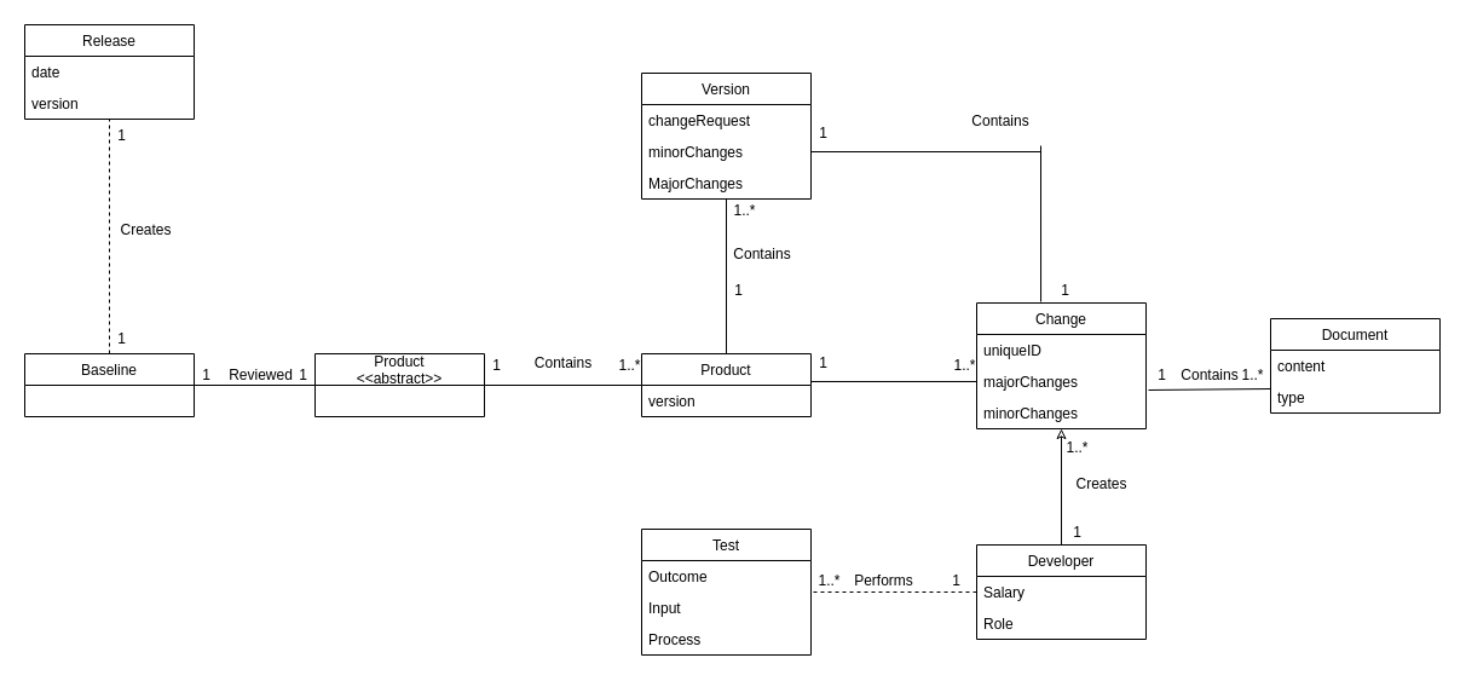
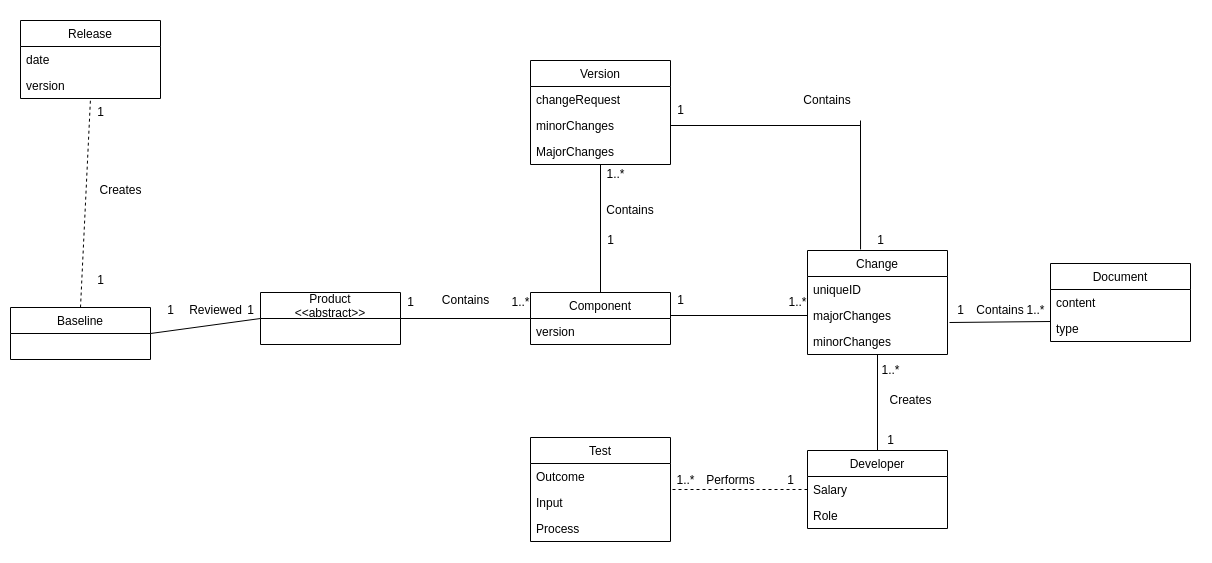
- <mxCell id="61" value="Product" style="swimlane;fontStyle=0;childLayout=stackLayout;horizontal=1;startSize=26;fillColor=none;horizontalStack=0;resizeParent=1;resizeParentMax=0;resizeLast=0;collapsible=1;marginBottom=0;" vertex="1" parent="1"><mxGeometry x="530" y="292" width="140" height="52" as="geometry" /></mxCell>
+ <mxCell id="61" value="Component" style="swimlane;fontStyle=0;childLayout=stackLayout;horizontal=1;startSize=26;fillColor=none;horizontalStack=0;resizeParent=1;resizeParentMax=0;resizeLast=0;collapsible=1;marginBottom=0;" vertex="1" parent="1"><mxGeometry x="530" y="292" width="140" height="52" as="geometry" /></mxCell>
- <mxCell id="59" value="Baseline" style="swimlane;fontStyle=0;childLayout=stackLayout;horizontal=1;startSize=26;fillColor=none;horizontalStack=0;resizeParent=1;resizeParentMax=0;resizeLast=0;collapsible=1;marginBottom=0;" vertex="1" parent="1"><mxGeometry x="20" y="292" width="140" height="52" as="geometry" /></mxCell>
+ <mxCell id="59" value="Baseline" style="swimlane;fontStyle=0;childLayout=stackLayout;horizontal=1;startSize=26;fillColor=none;horizontalStack=0;resizeParent=1;resizeParentMax=0;resizeLast=0;collapsible=1;marginBottom=0;" vertex="1" parent="1"><mxGeometry x="10" y="307" width="140" height="52" as="geometry" /></mxCell>
- <mxCell id="44" style="edgeStyle=orthogonalEdgeStyle;rounded=0;orthogonalLoop=1;jettySize=auto;html=1;exitX=0.5;exitY=0;exitDx=0;exitDy=0;entryX=0.5;entryY=1;entryDx=0;entryDy=0;endArrow=classic;endFill=0;" edge="1" parent="1" source="45" target="25"><mxGeometry relative="1" as="geometry" /></mxCell>
+ <mxCell id="44" style="edgeStyle=orthogonalEdgeStyle;rounded=0;orthogonalLoop=1;jettySize=auto;html=1;exitX=0.5;exitY=0;exitDx=0;exitDy=0;entryX=0.5;entryY=1;entryDx=0;entryDy=0;endArrow=none;endFill=0;" edge="1" parent="1" source="45" target="25"><mxGeometry relative="1" as="geometry" /></mxCell>
